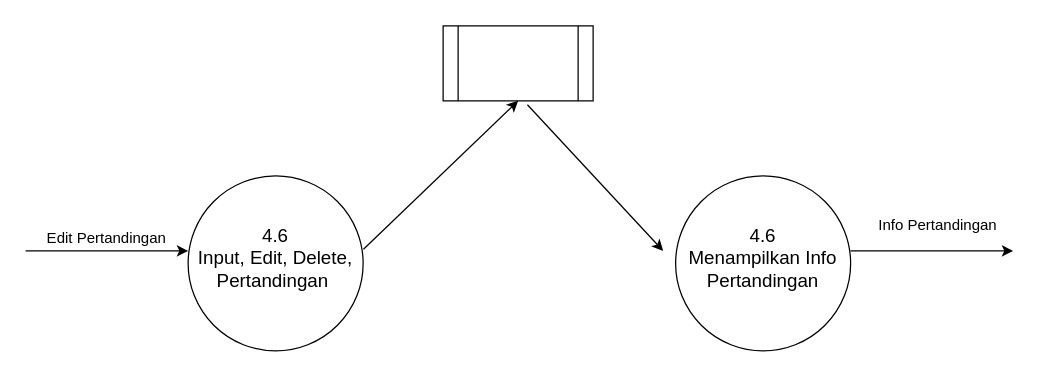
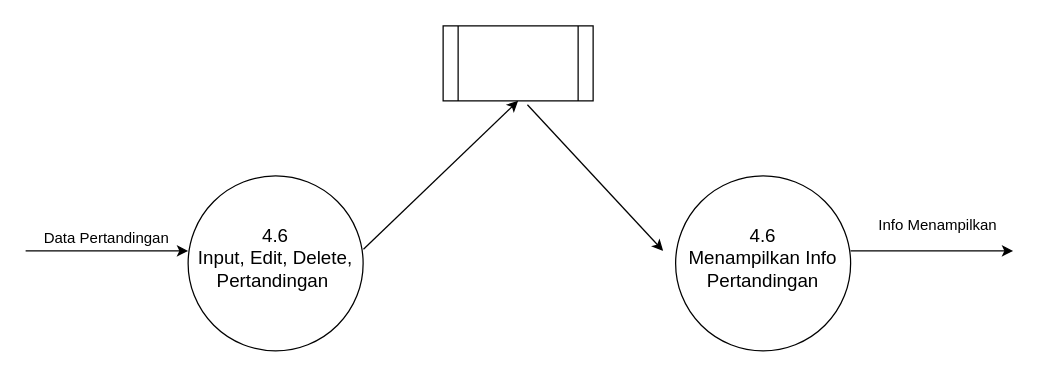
- <mxCell id="10" value="Info Pertandingan" style="text;html=1;strokeColor=none;fillColor=none;align=center;verticalAlign=middle;whiteSpace=wrap;rounded=0;" vertex="1" parent="1"><mxGeometry x="700" y="170" width="100" height="20" as="geometry" /></mxCell>
+ <mxCell id="10" value="Info Menampilkan" style="text;html=1;strokeColor=none;fillColor=none;align=center;verticalAlign=middle;whiteSpace=wrap;rounded=0;" vertex="1" parent="1"><mxGeometry x="700" y="170" width="100" height="20" as="geometry" /></mxCell>
- <mxCell id="9" value="Edit Pertandingan" style="text;html=1;strokeColor=none;fillColor=none;align=center;verticalAlign=middle;whiteSpace=wrap;rounded=0;" vertex="1" parent="1"><mxGeometry x="30" y="180" width="110" height="20" as="geometry" /></mxCell>
+ <mxCell id="9" value="Data Pertandingan" style="text;html=1;strokeColor=none;fillColor=none;align=center;verticalAlign=middle;whiteSpace=wrap;rounded=0;" vertex="1" parent="1"><mxGeometry x="30" y="180" width="110" height="20" as="geometry" /></mxCell>
